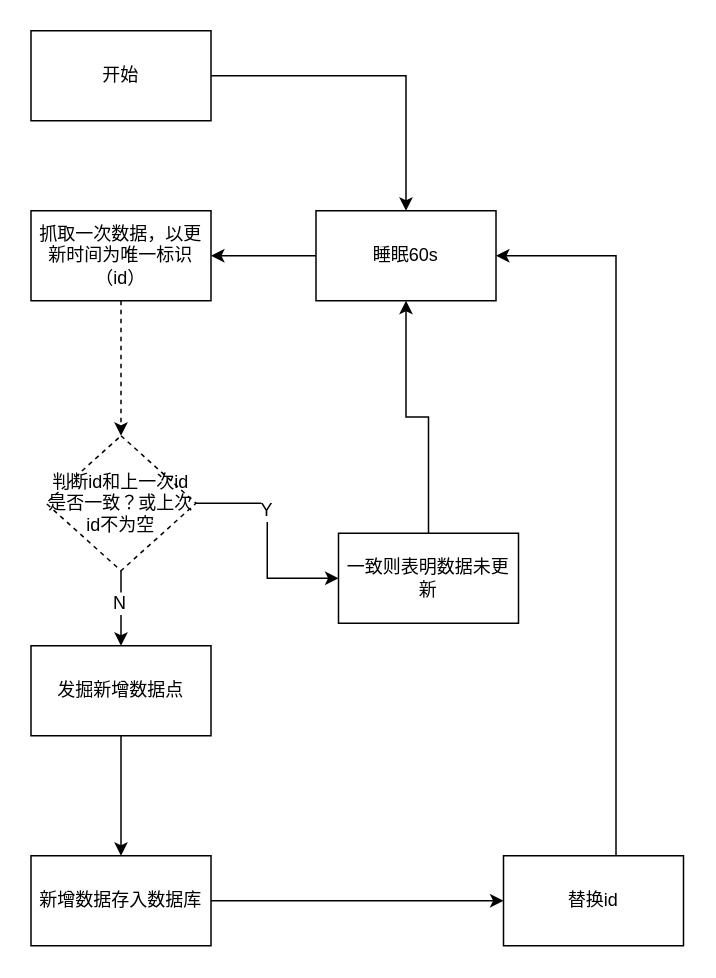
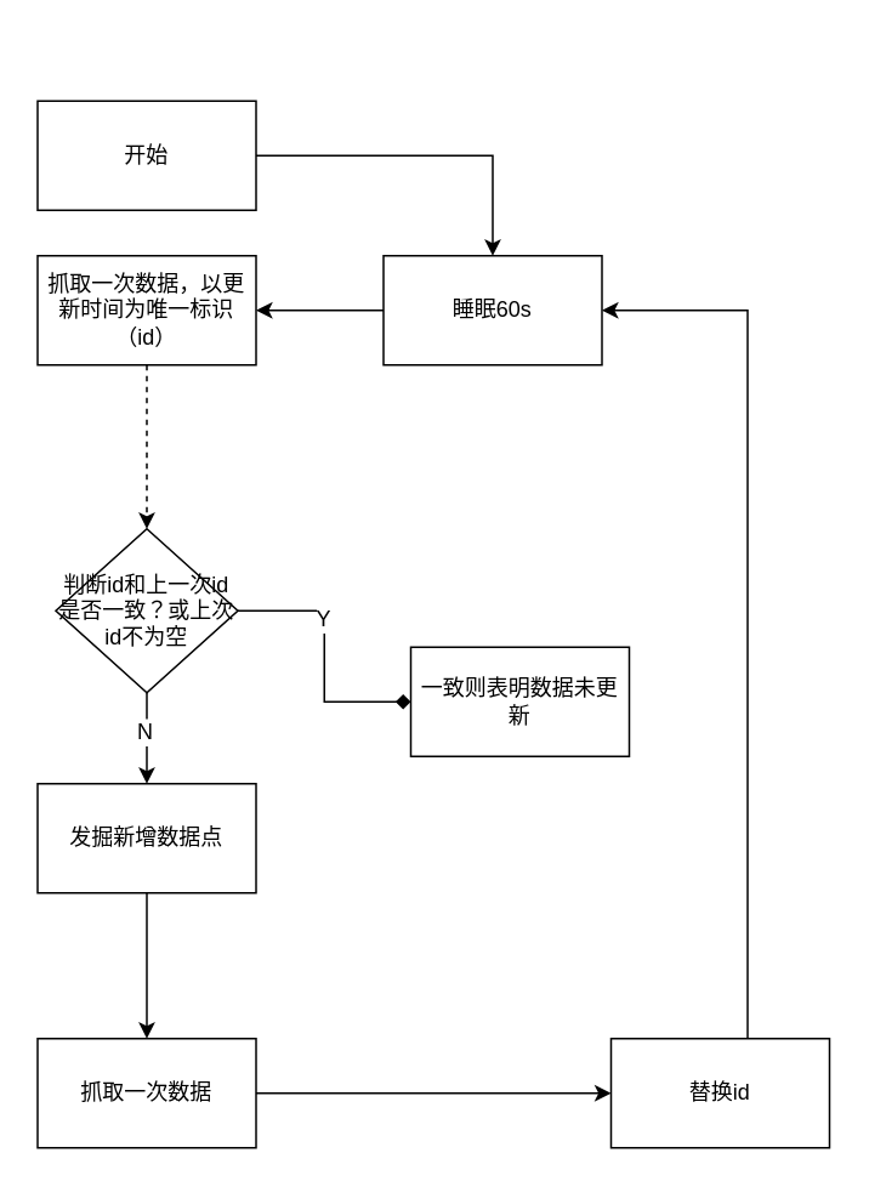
- <mxCell id="20" value="开始" style="rounded=0;whiteSpace=wrap;html=1;" parent="1" vertex="1"><mxGeometry x="20" y="20" width="120" height="60" as="geometry" /></mxCell>
+ <mxCell id="20" value="开始" style="rounded=0;whiteSpace=wrap;html=1;" parent="1" vertex="1"><mxGeometry x="20" y="55" width="120" height="60" as="geometry" /></mxCell>
- <mxCell id="9" style="edgeStyle=orthogonalEdgeStyle;rounded=0;orthogonalLoop=1;jettySize=auto;html=1;entryX=0.5;entryY=1;entryDx=0;entryDy=0;" parent="1" source="10" target="12" edge="1"><mxGeometry relative="1" as="geometry" /></mxCell>
- <mxCell id="8" value="判断id和上一次id是否一致？或上次id不为空" style="rhombus;whiteSpace=wrap;html=1;dashed=1;" parent="1" vertex="1"><mxGeometry x="30" y="290" width="100" height="90" as="geometry" /></mxCell>
+ <mxCell id="8" value="判断id和上一次id是否一致？或上次id不为空" style="rhombus;whiteSpace=wrap;html=1;" parent="1" vertex="1"><mxGeometry x="30" y="290" width="100" height="90" as="geometry" /></mxCell>
- <mxCell id="4" style="edgeStyle=orthogonalEdgeStyle;rounded=0;orthogonalLoop=1;jettySize=auto;html=1;" parent="1" source="8" target="10" edge="1"><mxGeometry relative="1" as="geometry" /></mxCell>
+ <mxCell id="4" style="edgeStyle=orthogonalEdgeStyle;rounded=0;orthogonalLoop=1;jettySize=auto;html=1;endArrow=diamond;" parent="1" source="8" target="10" edge="1"><mxGeometry relative="1" as="geometry" /></mxCell>
- <mxCell id="16" value="新增数据存入数据库" style="rounded=0;whiteSpace=wrap;html=1;" parent="1" vertex="1"><mxGeometry x="20" y="570" width="120" height="60" as="geometry" /></mxCell>
+ <mxCell id="16" value="抓取一次数据" style="rounded=0;whiteSpace=wrap;html=1;" parent="1" vertex="1"><mxGeometry x="20" y="570" width="120" height="60" as="geometry" /></mxCell>
